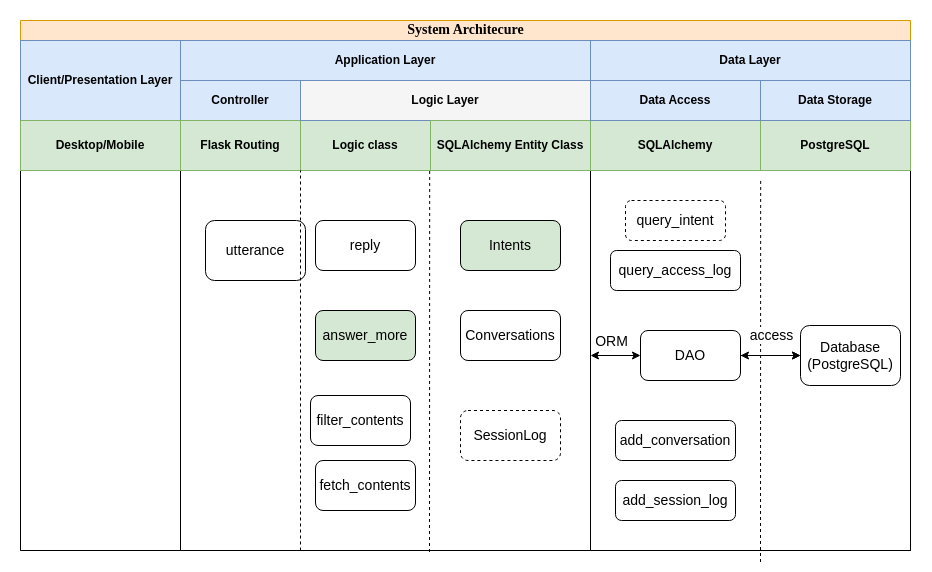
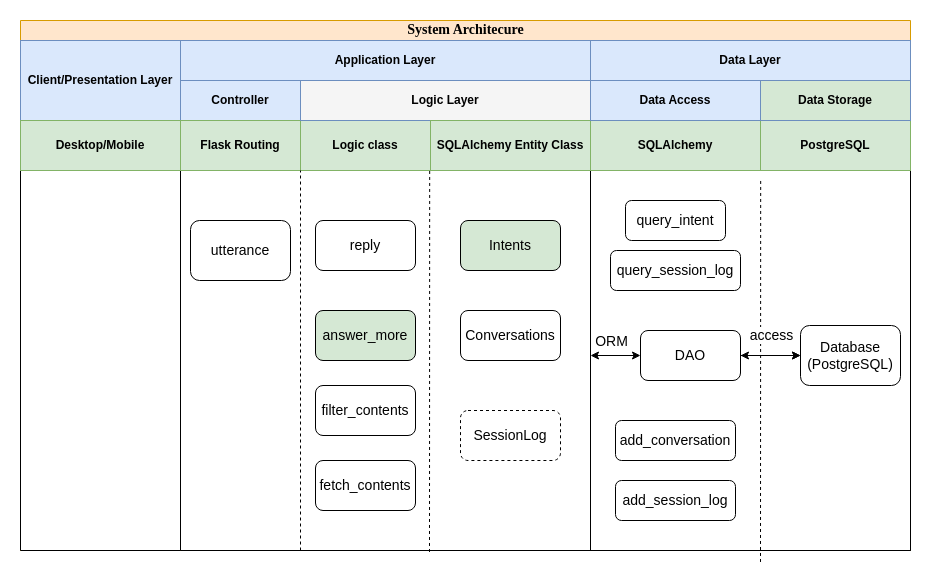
- <mxCell id="37" value="Data Storage" style="rounded=0;whiteSpace=wrap;html=1;fillColor=#dae8fc;strokeColor=#6c8ebf;fontStyle=1" vertex="1" parent="24"><mxGeometry x="170" y="40" width="150" height="40" as="geometry" /></mxCell>
+ <mxCell id="37" value="Data Storage" style="rounded=0;whiteSpace=wrap;html=1;fillColor=#d5e8d4;strokeColor=#6c8ebf;fontStyle=1;" vertex="1" parent="24"><mxGeometry x="170" y="40" width="150" height="40" as="geometry" /></mxCell>
- <mxCell id="25" value="query_intent" style="rounded=1;whiteSpace=wrap;html=1;fontSize=14;dashed=1;" vertex="1" parent="24"><mxGeometry x="35" y="160" width="100" height="40" as="geometry" /></mxCell>
+ <mxCell id="25" value="query_intent" style="rounded=1;whiteSpace=wrap;html=1;fontSize=14;" vertex="1" parent="24"><mxGeometry x="35" y="160" width="100" height="40" as="geometry" /></mxCell>
- <mxCell id="9" value="utterance" style="rounded=1;whiteSpace=wrap;html=1;fontSize=14;" vertex="1" parent="6"><mxGeometry x="25" y="180" width="100" height="60" as="geometry" /></mxCell>
+ <mxCell id="9" value="utterance" style="rounded=1;whiteSpace=wrap;html=1;fontSize=14;" vertex="1" parent="6"><mxGeometry x="10" y="180" width="100" height="60" as="geometry" /></mxCell>
- <mxCell id="26" value="query_access_log" style="rounded=1;whiteSpace=wrap;html=1;fontSize=14;" vertex="1" parent="24"><mxGeometry x="20" y="210" width="130" height="40" as="geometry" /></mxCell>
+ <mxCell id="26" value="query_session_log" style="rounded=1;whiteSpace=wrap;html=1;fontSize=14;" vertex="1" parent="24"><mxGeometry x="20" y="210" width="130" height="40" as="geometry" /></mxCell>
- <mxCell id="13" value="filter_contents" style="rounded=1;whiteSpace=wrap;html=1;fontSize=14;" vertex="1" parent="6"><mxGeometry x="130" y="355" width="100" height="50" as="geometry" /></mxCell>
+ <mxCell id="13" value="filter_contents" style="rounded=1;whiteSpace=wrap;html=1;fontSize=14;" vertex="1" parent="6"><mxGeometry x="135" y="345" width="100" height="50" as="geometry" /></mxCell>
